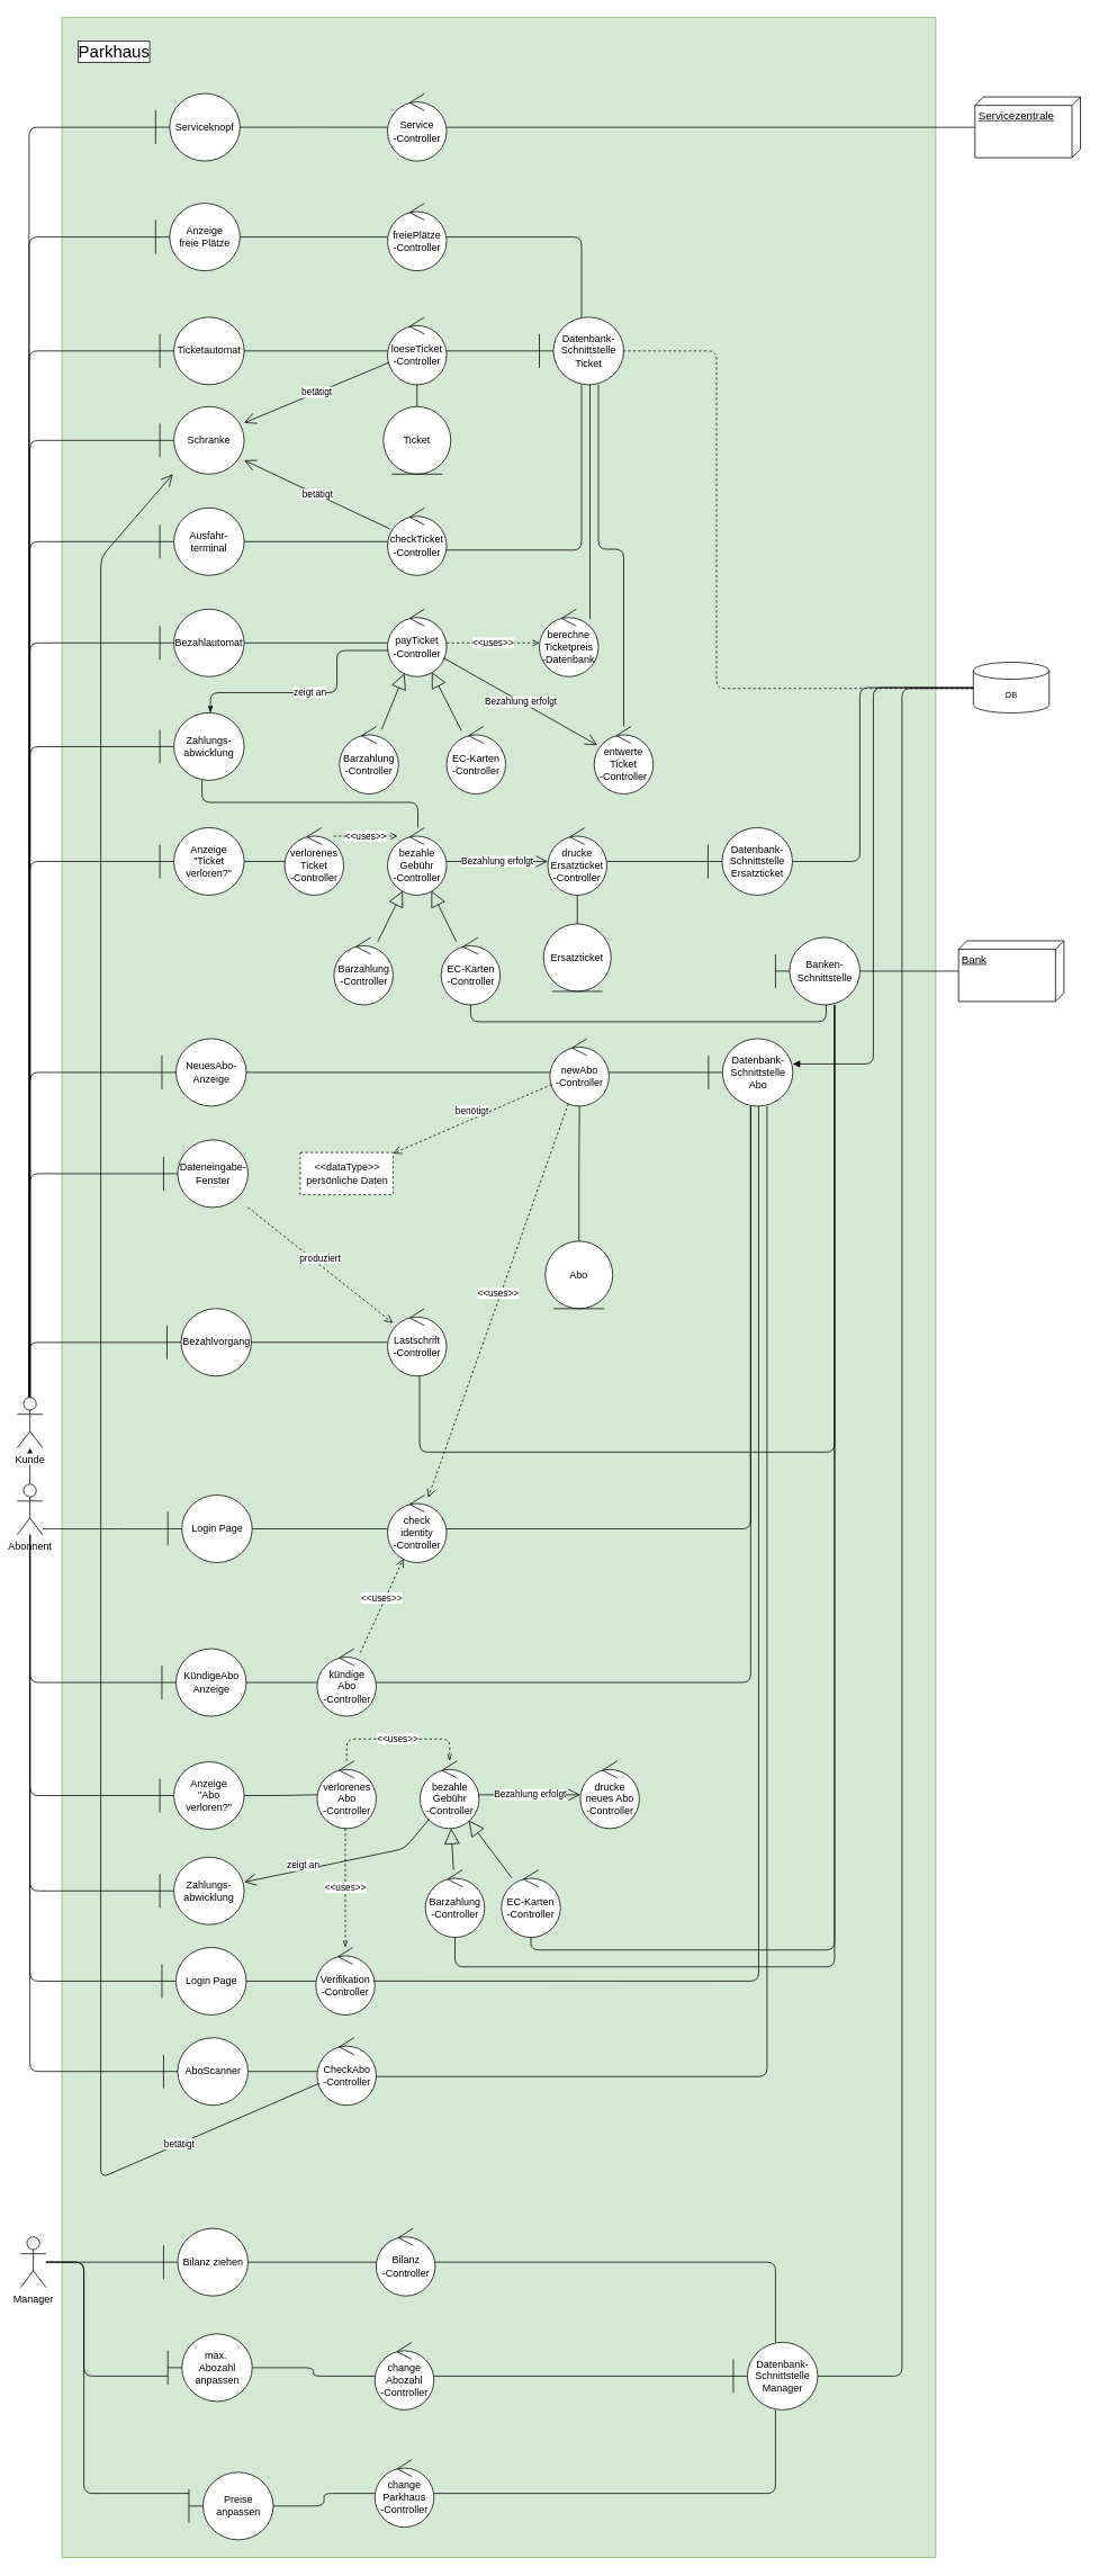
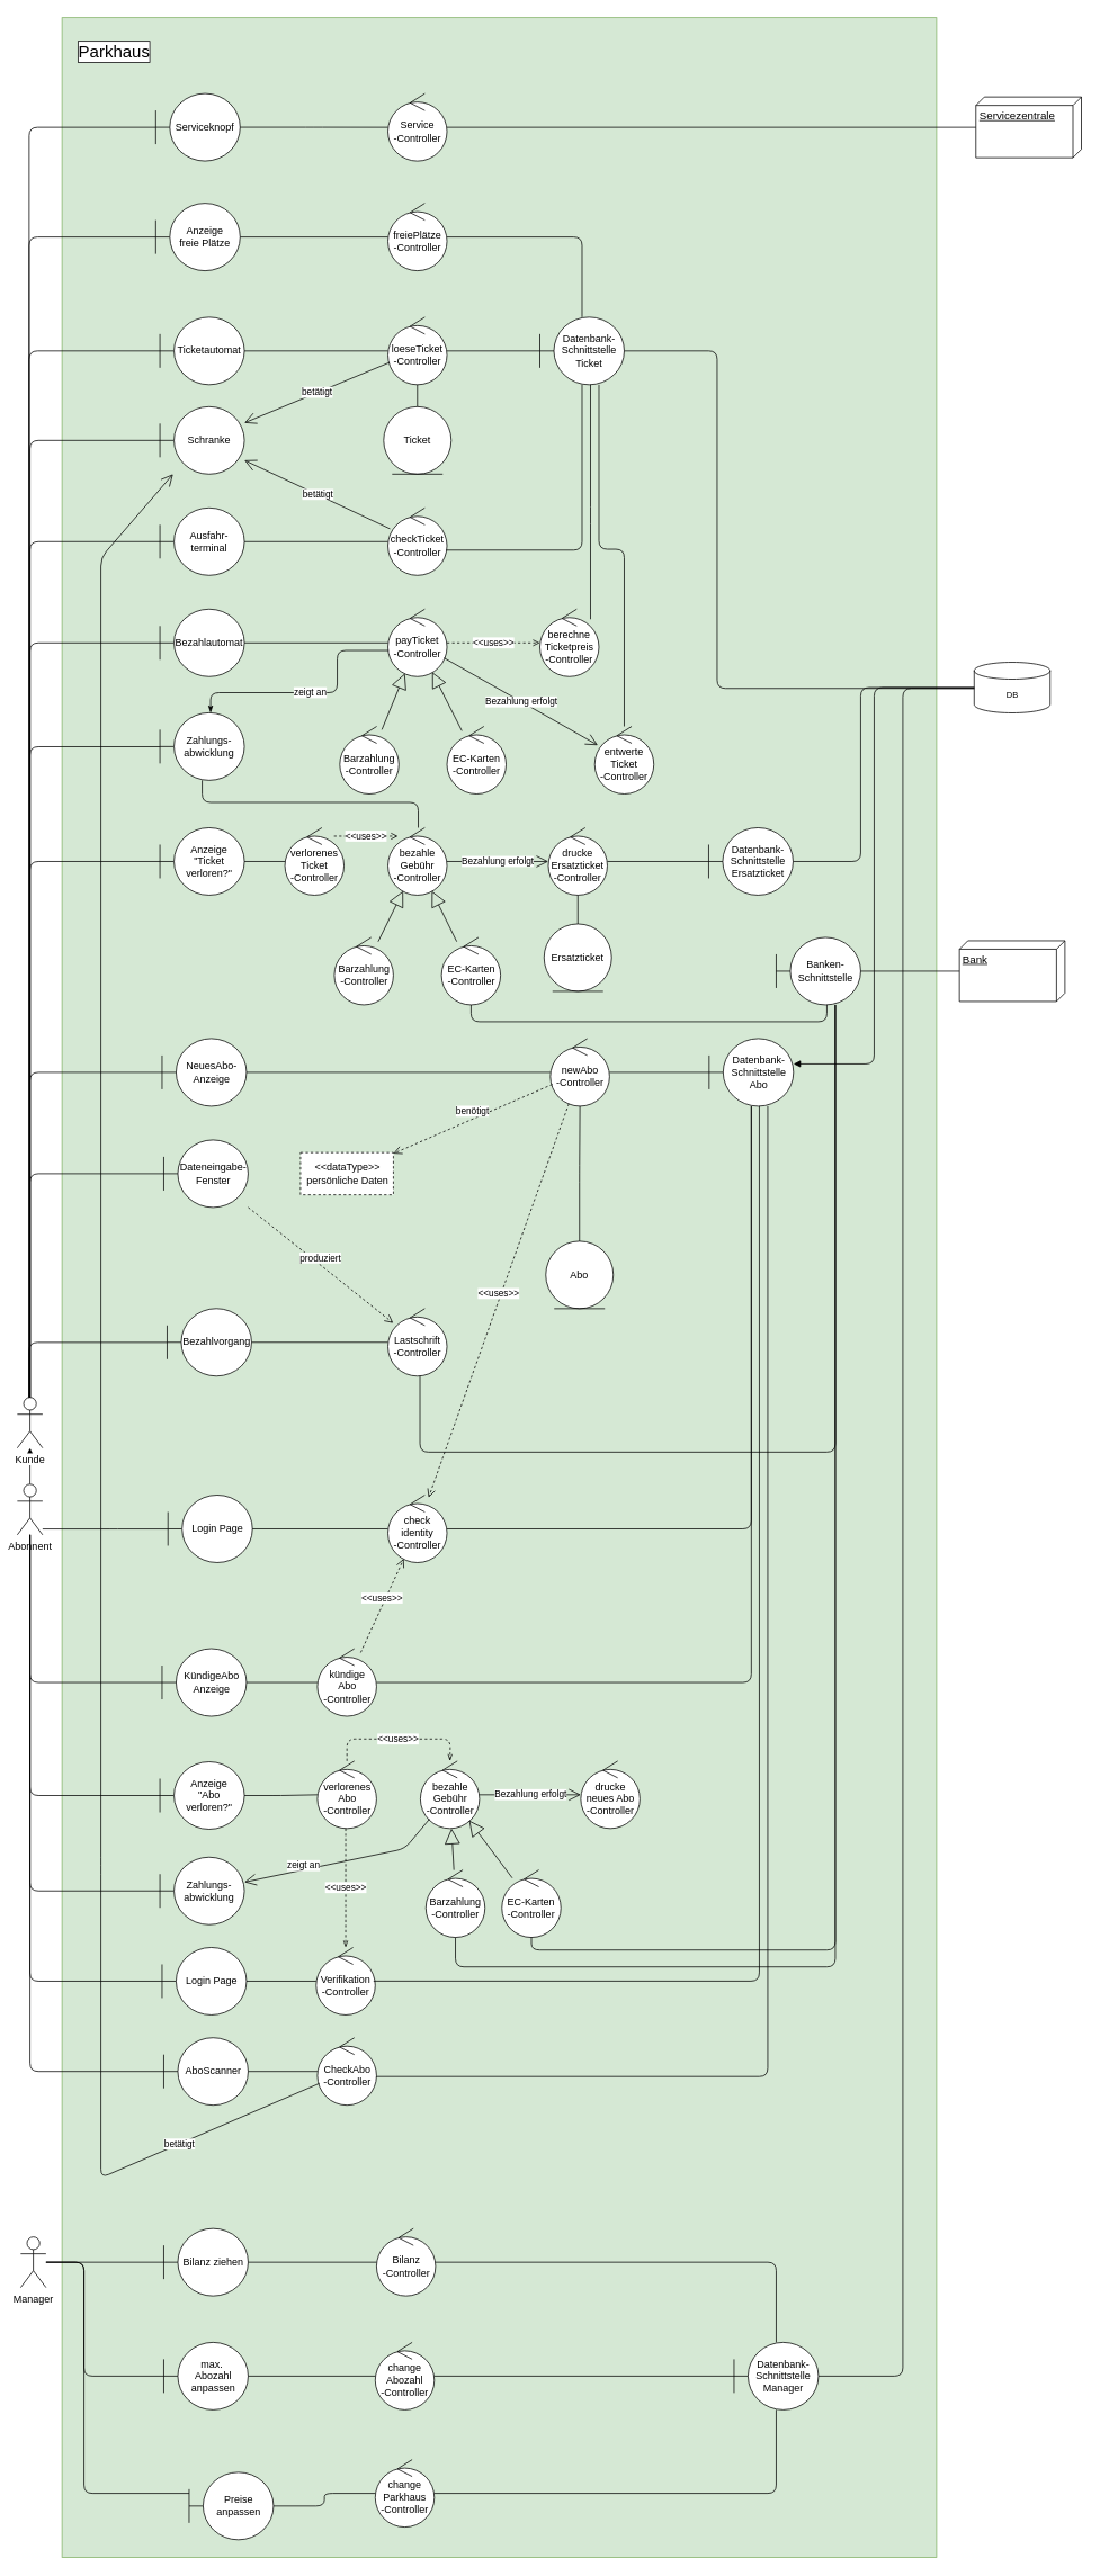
- <mxCell id="23" value="" style="endArrow=none;html=1;edgeStyle=orthogonalEdgeStyle;dashed=1;" parent="1" source="18" target="7" edge="1"><mxGeometry relative="1" as="geometry"><mxPoint x="329" y="441" as="sourcePoint" /><mxPoint x="489" y="441" as="targetPoint" /><Array as="points"><mxPoint x="849" y="815" /><mxPoint x="849" y="415" /></Array></mxGeometry></mxCell>
+ <mxCell id="23" value="" style="endArrow=none;html=1;edgeStyle=orthogonalEdgeStyle;" parent="1" source="18" target="7" edge="1"><mxGeometry relative="1" as="geometry"><mxPoint x="329" y="441" as="sourcePoint" /><mxPoint x="489" y="441" as="targetPoint" /><Array as="points"><mxPoint x="849" y="815" /><mxPoint x="849" y="415" /></Array></mxGeometry></mxCell>
- <mxCell id="88" value="berechne&lt;br&gt;Ticketpreis&lt;br&gt;-Datenbank&lt;br&gt;" style="ellipse;shape=umlControl;whiteSpace=wrap;html=1;shadow=0;strokeWidth=1;" parent="1" vertex="1"><mxGeometry x="639" y="721" width="70" height="80" as="geometry" /></mxCell>
+ <mxCell id="88" value="berechne&lt;br&gt;Ticketpreis&lt;br&gt;-Controller&lt;br&gt;" style="ellipse;shape=umlControl;whiteSpace=wrap;html=1;shadow=0;strokeWidth=1;" parent="1" vertex="1"><mxGeometry x="639" y="721" width="70" height="80" as="geometry" /></mxCell>
- <mxCell id="239" value="max.&amp;nbsp;&lt;br&gt;Abozahl&lt;br&gt;anpassen&lt;br&gt;" style="shape=umlBoundary;whiteSpace=wrap;html=1;shadow=0;strokeWidth=1;" parent="1" vertex="1"><mxGeometry x="198.5" y="2765" width="100" height="80" as="geometry" /></mxCell>
+ <mxCell id="239" value="max.&amp;nbsp;&lt;br&gt;Abozahl&lt;br&gt;anpassen&lt;br&gt;" style="shape=umlBoundary;whiteSpace=wrap;html=1;shadow=0;strokeWidth=1;" parent="1" vertex="1"><mxGeometry x="193.5" y="2775" width="100" height="80" as="geometry" /></mxCell>
